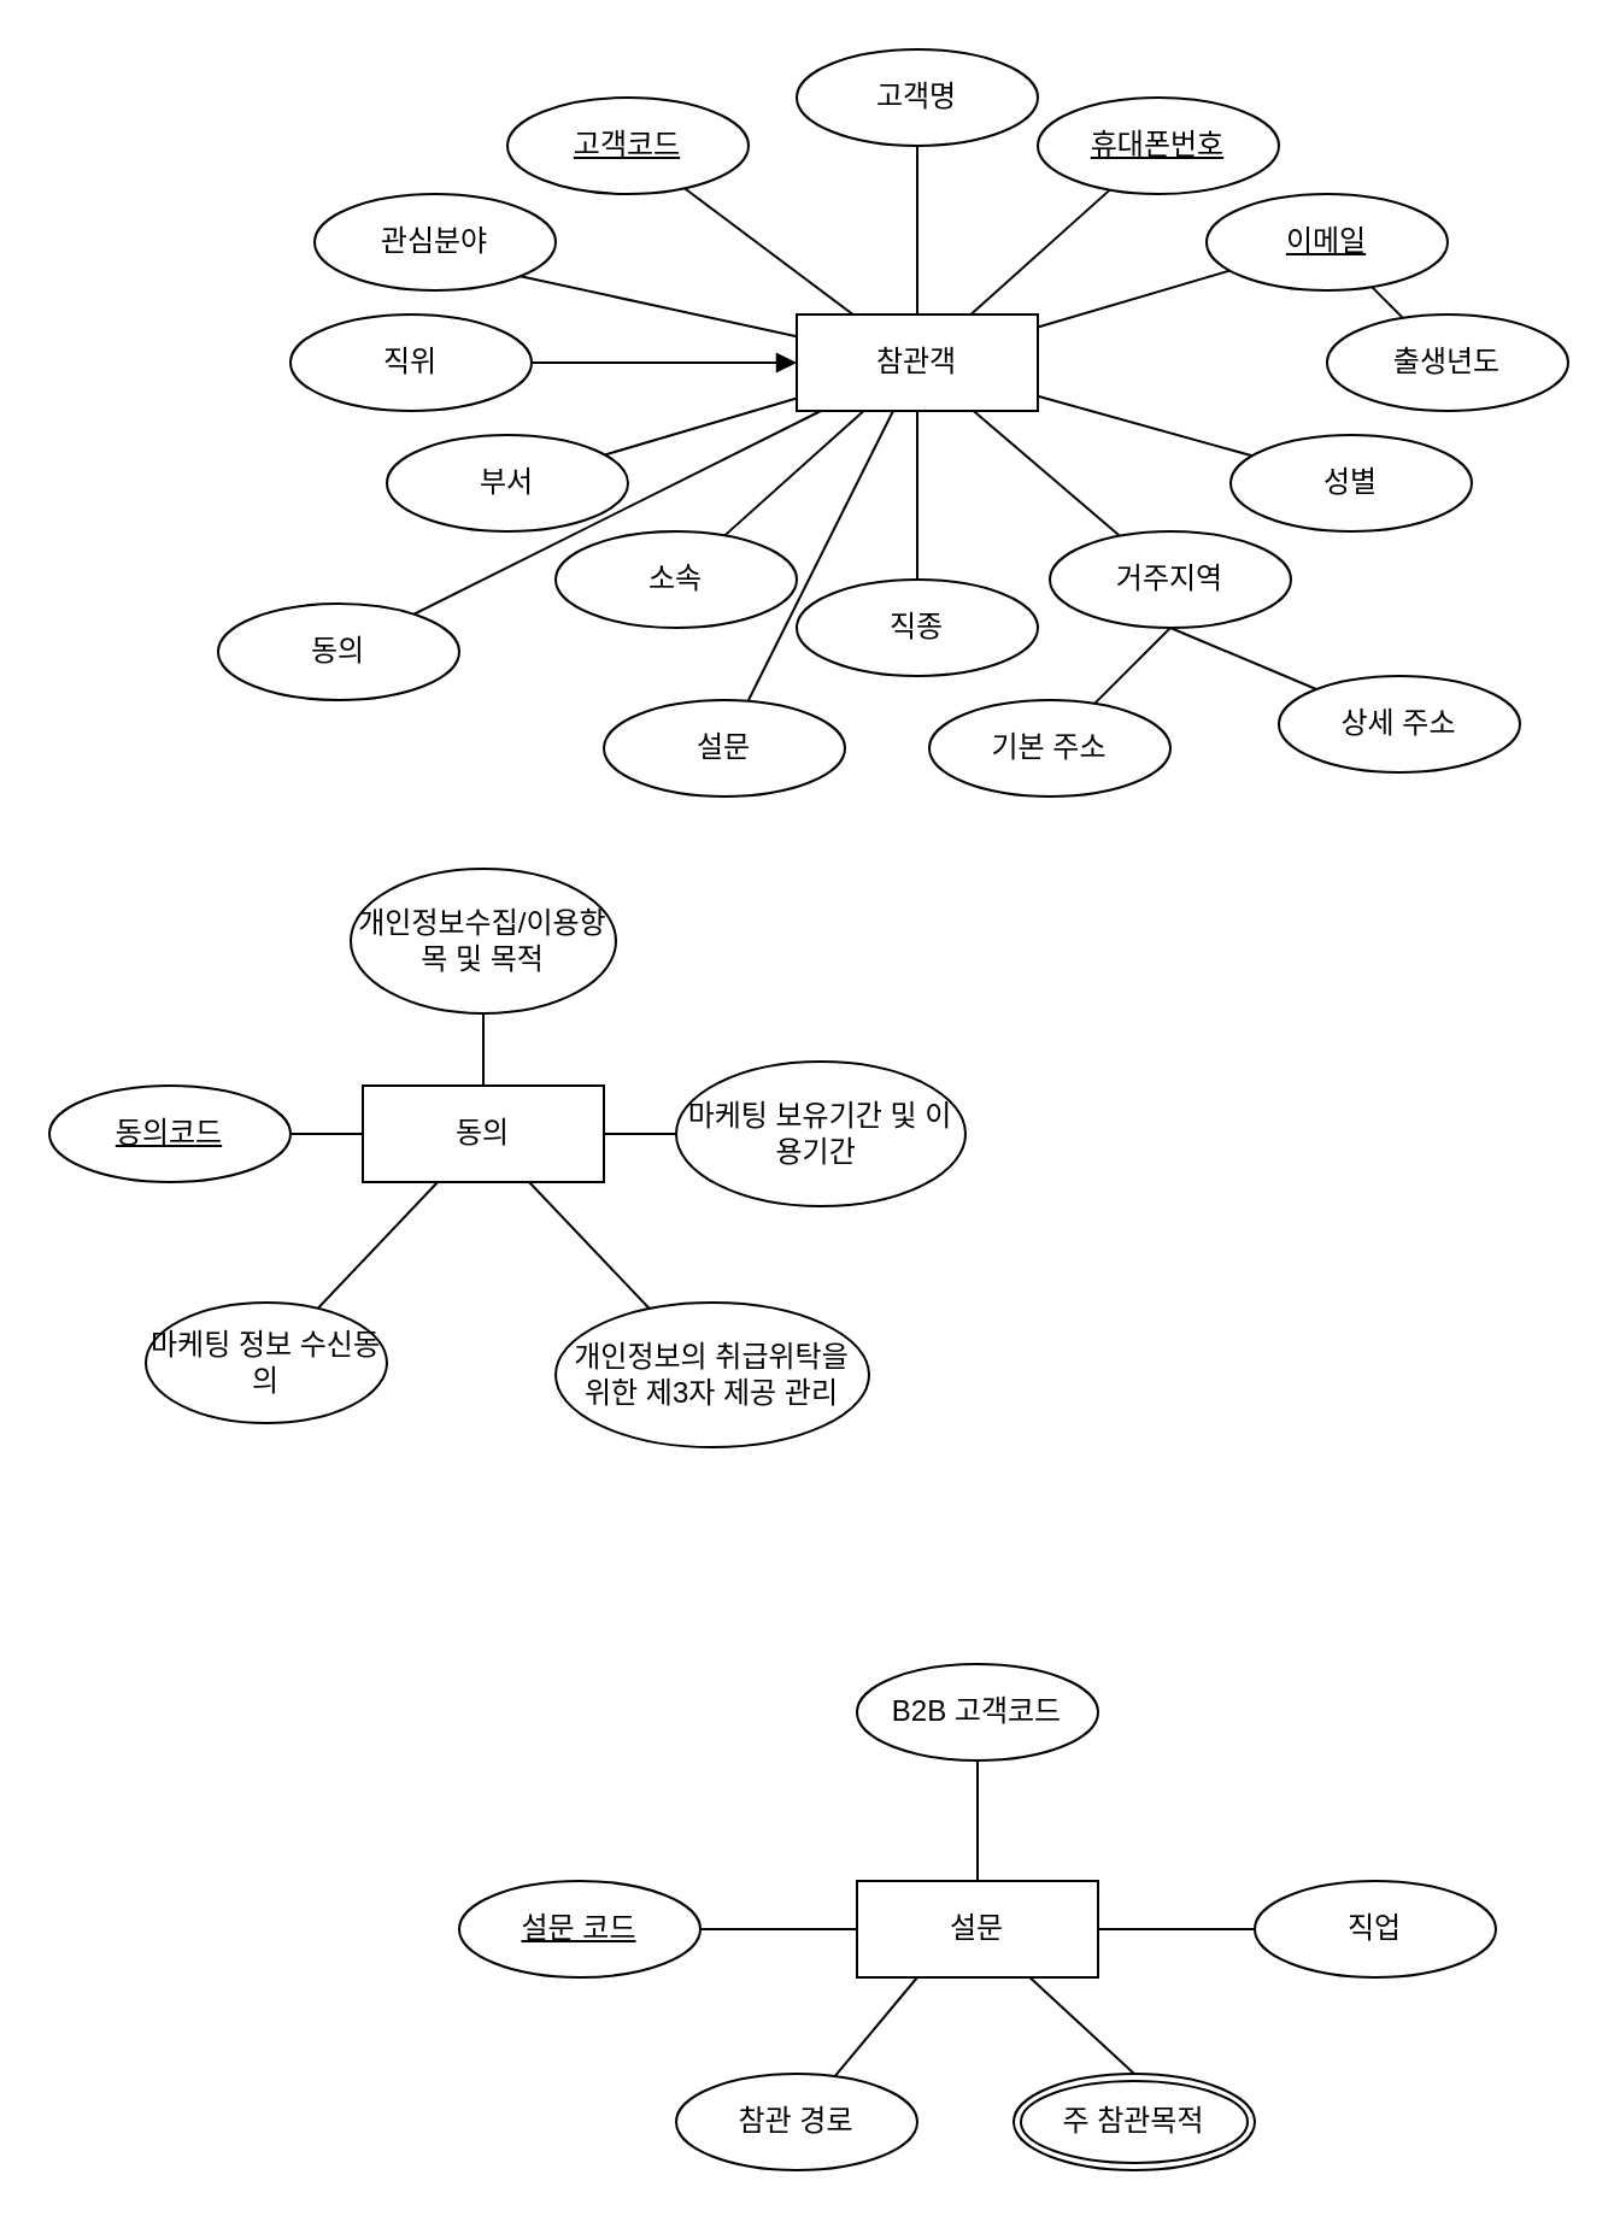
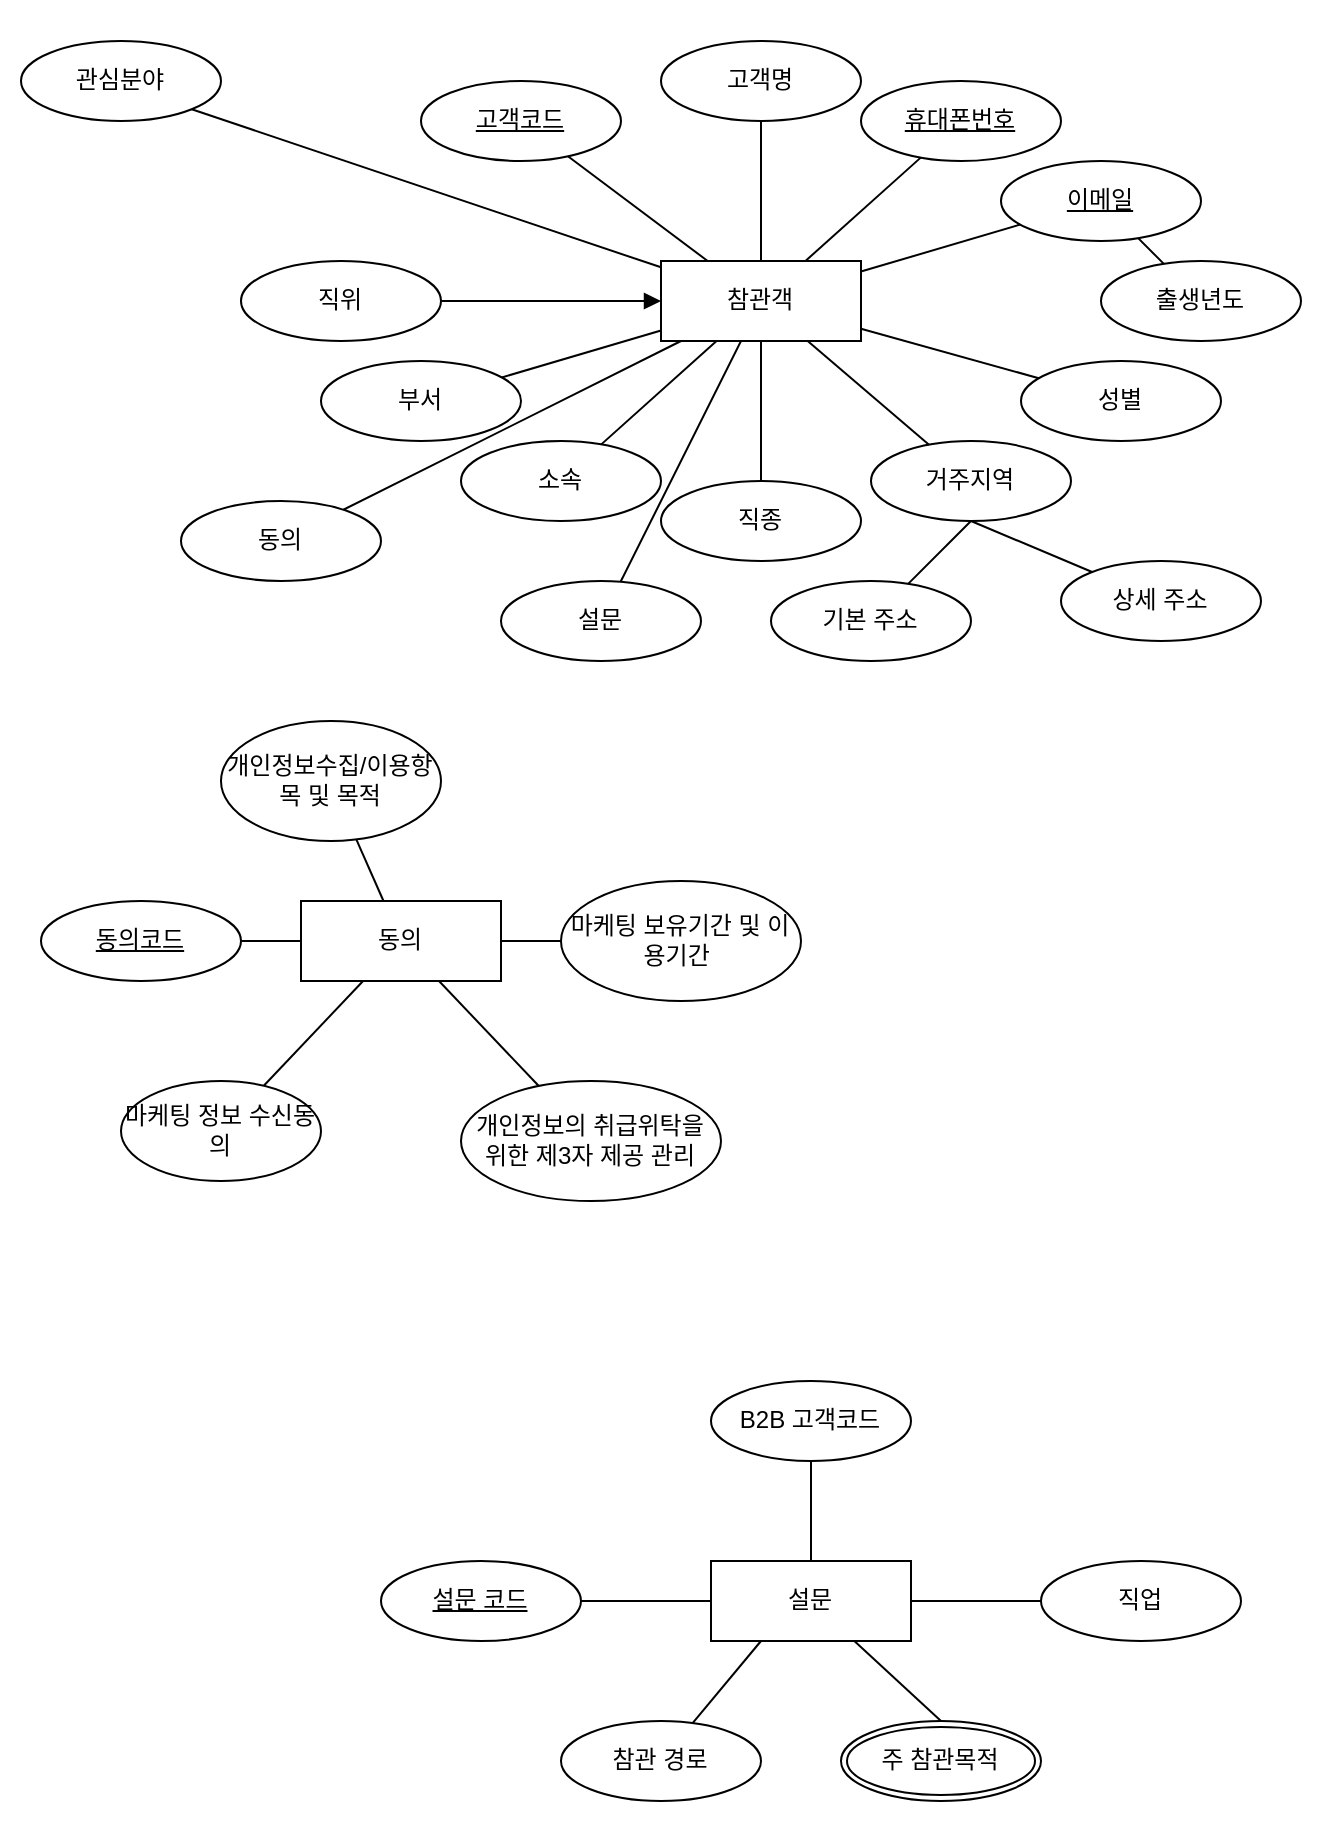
- <mxCell id="44" value="관심분야" style="ellipse;whiteSpace=wrap;html=1;align=center;" vertex="1" parent="1"><mxGeometry x="130" y="80" width="100" height="40" as="geometry" /></mxCell>
+ <mxCell id="44" value="관심분야" style="ellipse;whiteSpace=wrap;html=1;align=center;" vertex="1" parent="1"><mxGeometry x="10" y="20" width="100" height="40" as="geometry" /></mxCell>
- <mxCell id="22" value="개인정보수집/이용항목 및 목적" style="ellipse;whiteSpace=wrap;html=1;align=center;" vertex="1" parent="1"><mxGeometry x="145" y="360" width="110" height="60" as="geometry" /></mxCell>
+ <mxCell id="22" value="개인정보수집/이용항목 및 목적" style="ellipse;whiteSpace=wrap;html=1;align=center;" vertex="1" parent="1"><mxGeometry x="110" y="360" width="110" height="60" as="geometry" /></mxCell>
